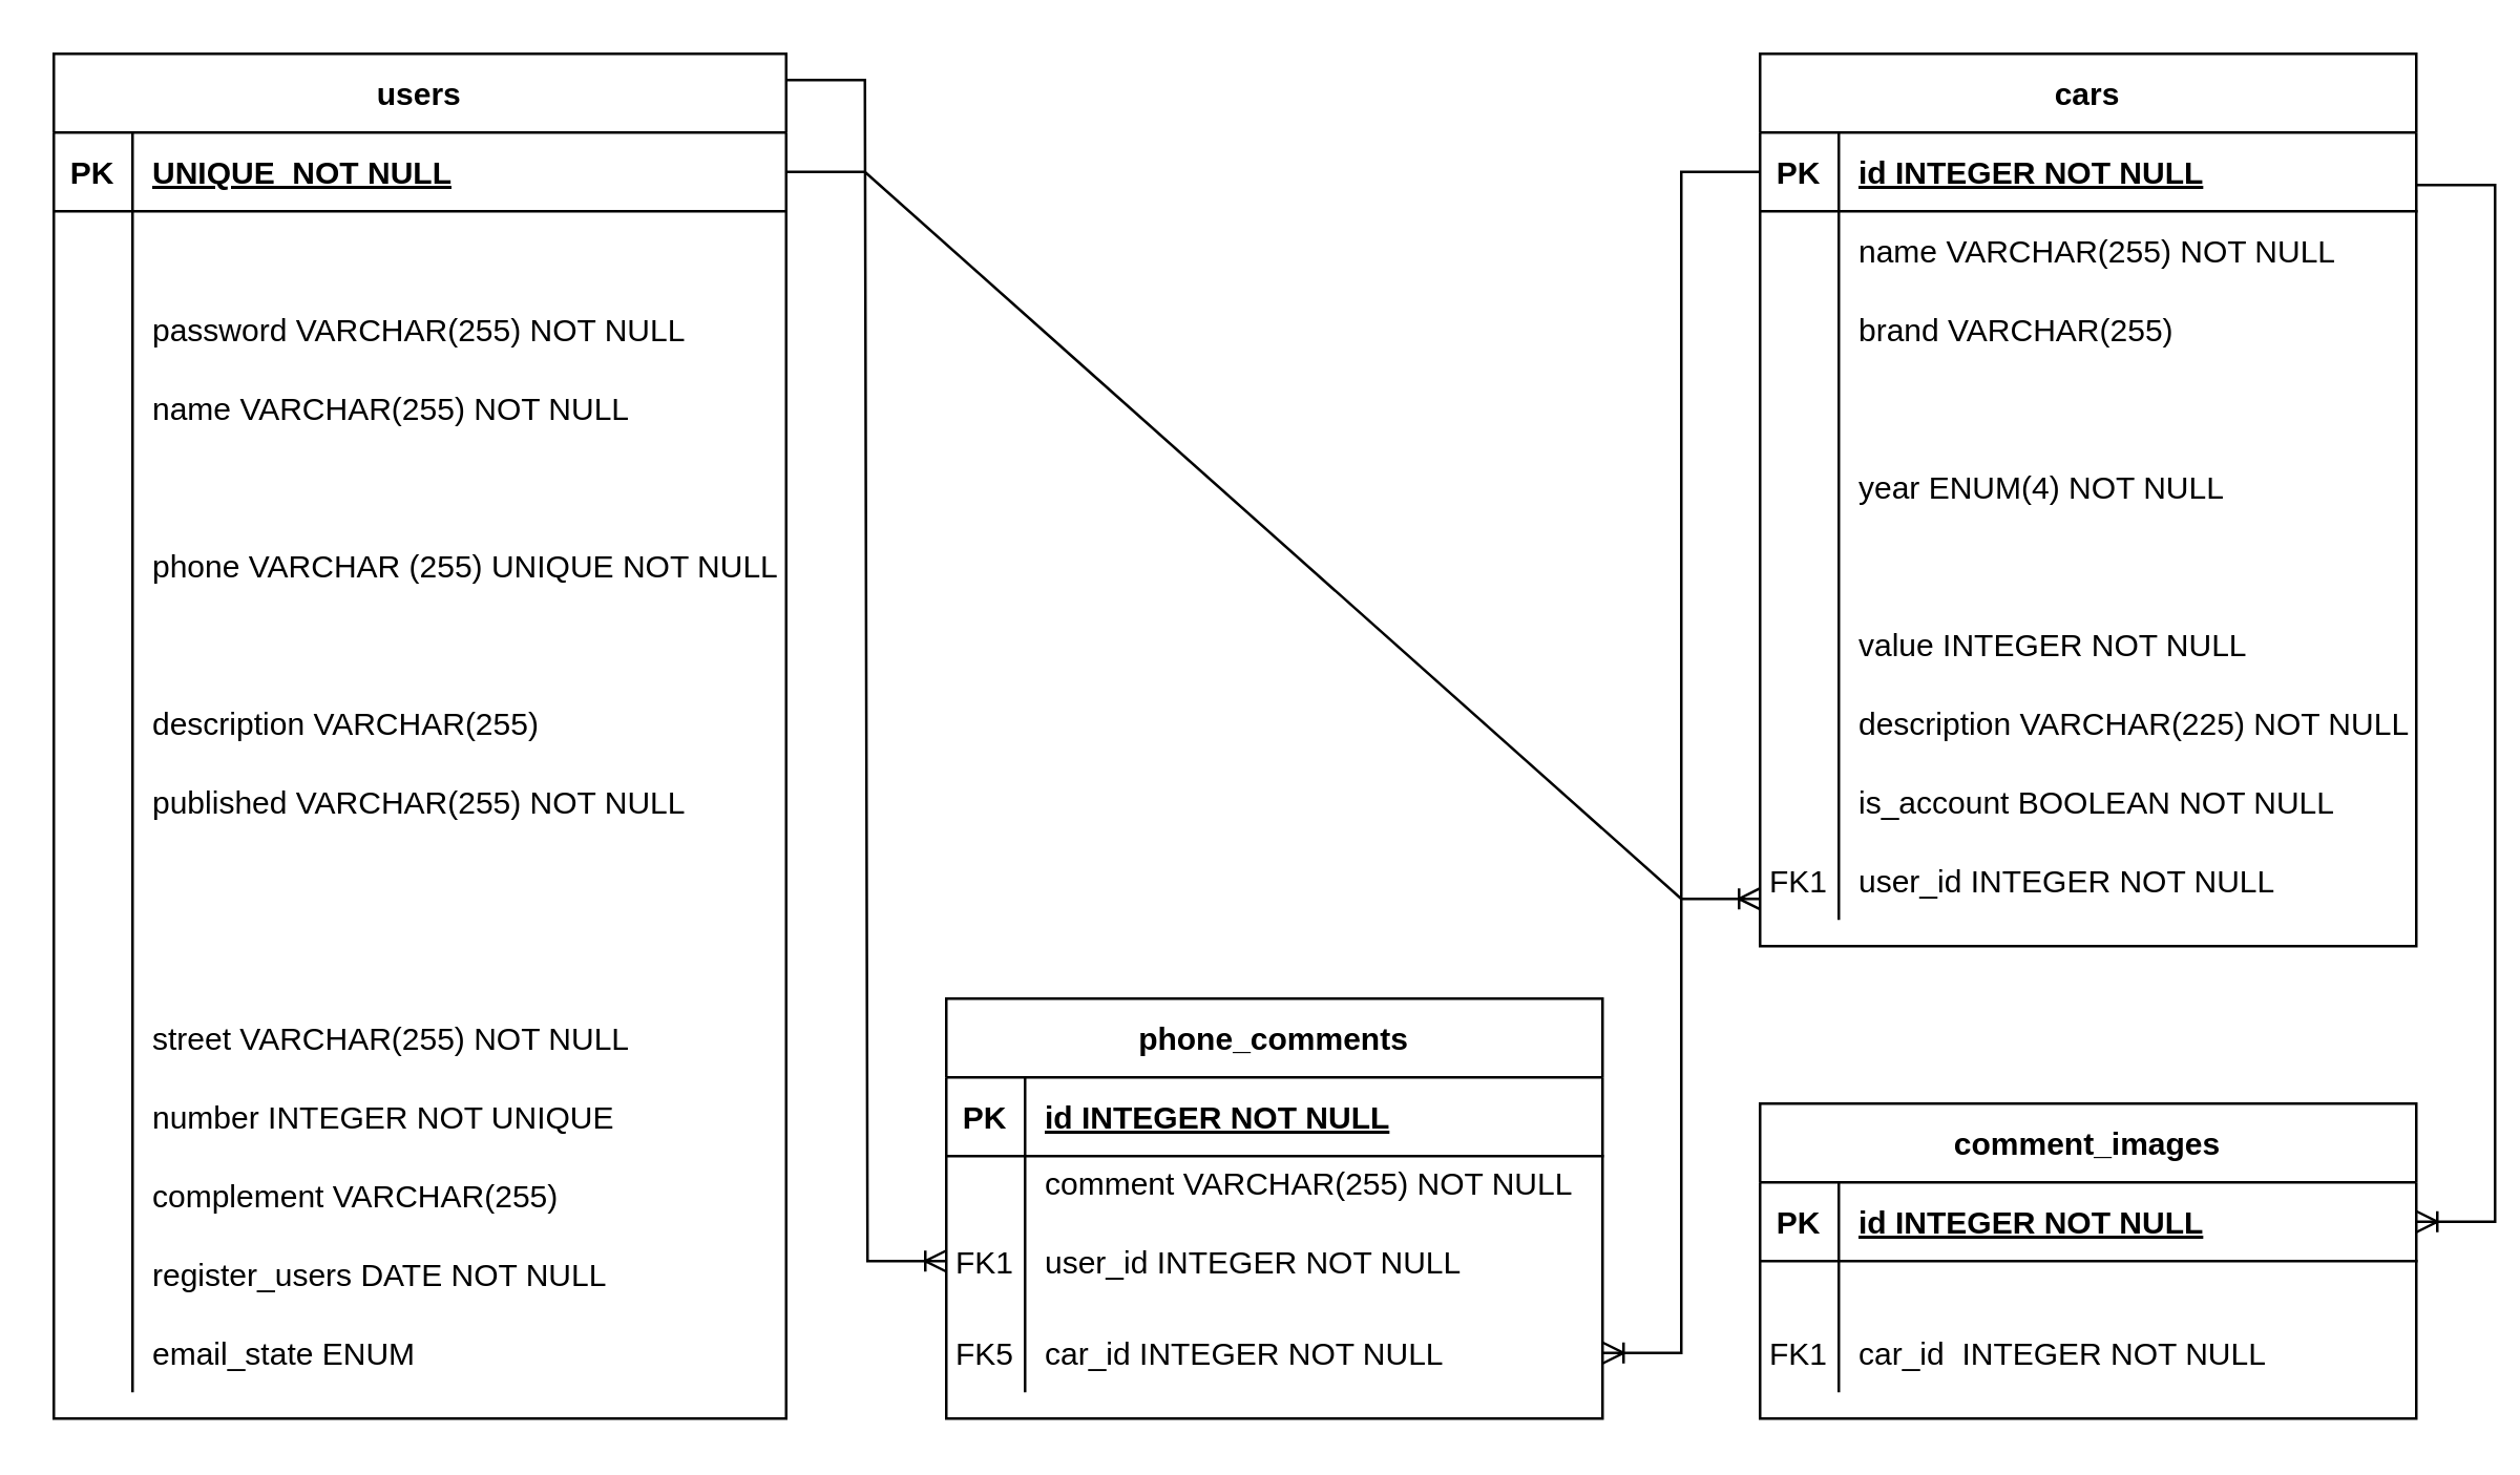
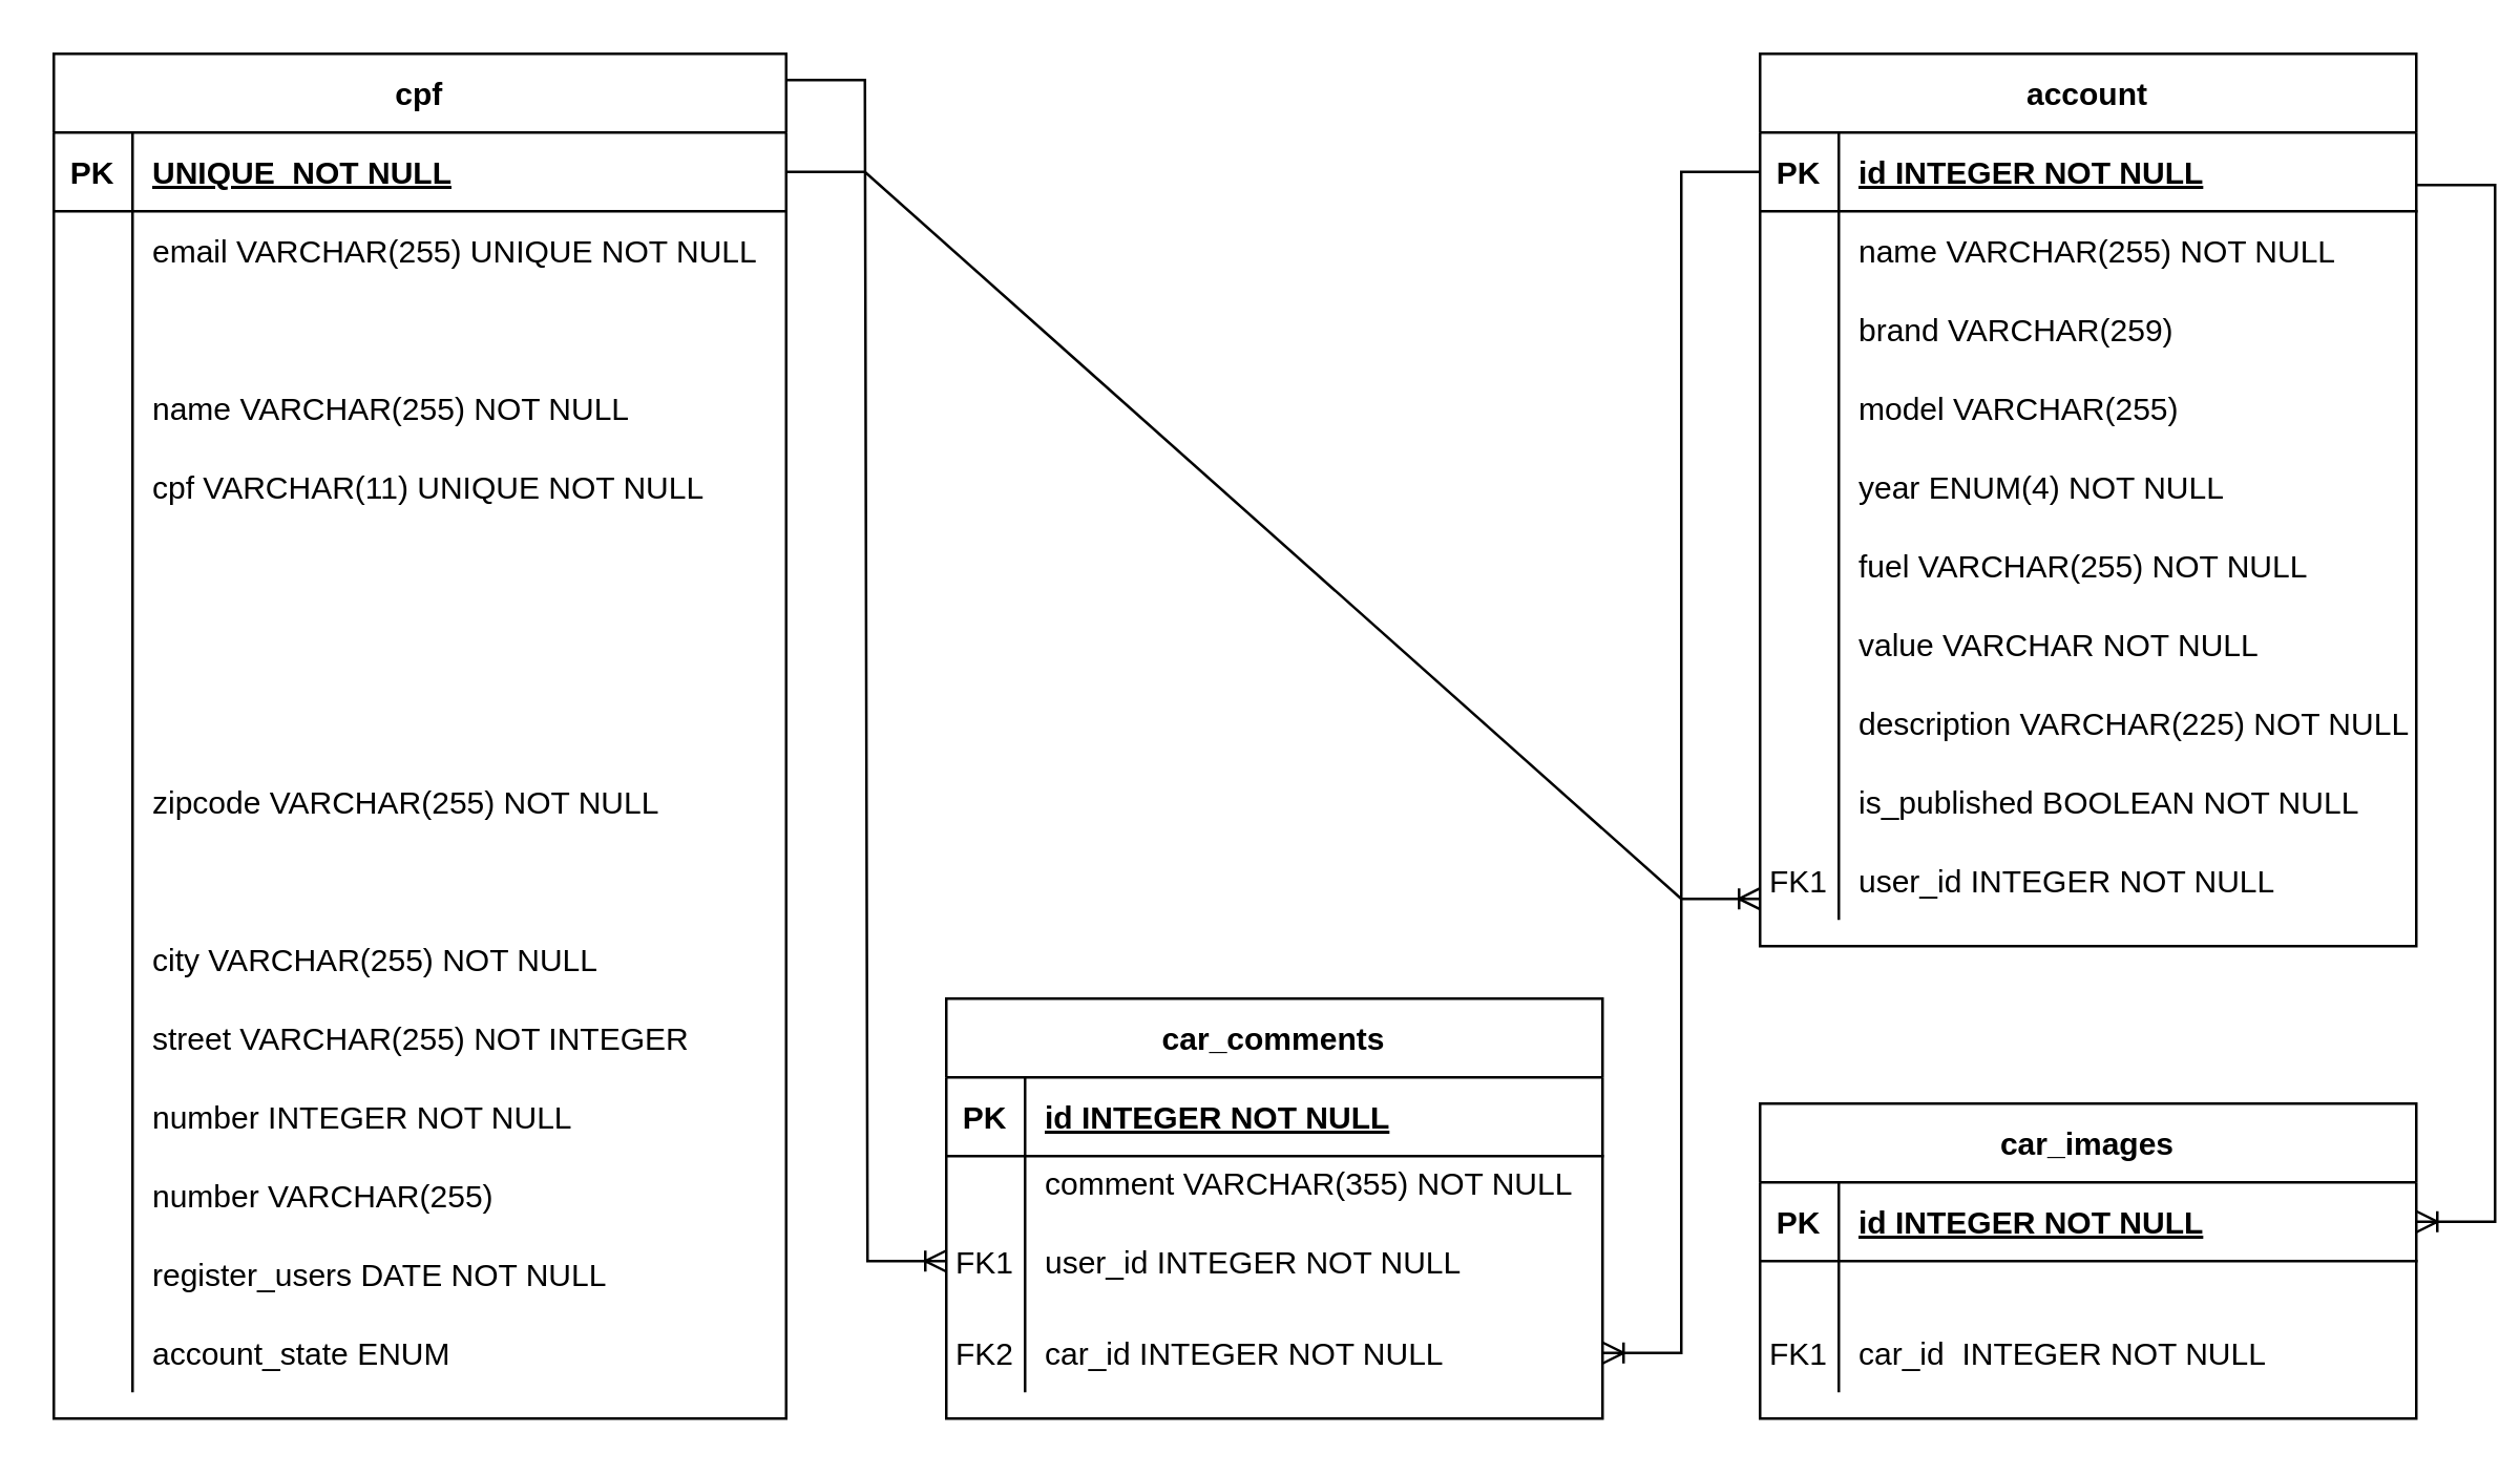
- <mxCell id="2" value="users" style="shape=table;startSize=30;container=1;collapsible=1;childLayout=tableLayout;fixedRows=1;rowLines=0;fontStyle=1;align=center;resizeLast=1;" vertex="1" parent="1"><mxGeometry width="279" height="520" as="geometry" x="20" y="20" /></mxCell>
+ <mxCell id="2" value="cpf" style="shape=table;startSize=30;container=1;collapsible=1;childLayout=tableLayout;fixedRows=1;rowLines=0;fontStyle=1;align=center;resizeLast=1;" vertex="1" parent="1"><mxGeometry width="279" height="520" as="geometry" x="20" y="20" /></mxCell>
- <mxCell id="49" value="cars" style="shape=table;startSize=30;container=1;collapsible=1;childLayout=tableLayout;fixedRows=1;rowLines=0;fontStyle=1;align=center;resizeLast=1;" vertex="1" parent="1"><mxGeometry x="670" width="250" height="340" as="geometry" y="20" /></mxCell>
+ <mxCell id="49" value="account" style="shape=table;startSize=30;container=1;collapsible=1;childLayout=tableLayout;fixedRows=1;rowLines=0;fontStyle=1;align=center;resizeLast=1;" vertex="1" parent="1"><mxGeometry x="670" width="250" height="340" as="geometry" y="20" /></mxCell>
+ <mxCell id="8" value="email VARCHAR(255) UNIQUE NOT NULL" style="shape=partialRectangle;overflow=hidden;connectable=0;fillColor=none;top=0;left=0;bottom=0;right=0;align=left;spacingLeft=6;" vertex="1" parent="6"><mxGeometry x="30" width="249" height="30" as="geometry"><mxRectangle width="249" height="30" as="alternateBounds" /></mxGeometry></mxCell>
- <mxCell id="11" value="password VARCHAR(255) NOT NULL" style="shape=partialRectangle;overflow=hidden;connectable=0;fillColor=none;top=0;left=0;bottom=0;right=0;align=left;spacingLeft=6;" vertex="1" parent="9"><mxGeometry x="30" width="249" height="30" as="geometry"><mxRectangle width="249" height="30" as="alternateBounds" /></mxGeometry></mxCell>
- <mxCell id="58" value="brand VARCHAR(255)" style="shape=partialRectangle;overflow=hidden;connectable=0;fillColor=none;top=0;left=0;bottom=0;right=0;align=left;spacingLeft=6;" vertex="1" parent="56"><mxGeometry x="30" width="220" height="30" as="geometry"><mxRectangle width="220" height="30" as="alternateBounds" /></mxGeometry></mxCell>
+ <mxCell id="58" value="brand VARCHAR(259)" style="shape=partialRectangle;overflow=hidden;connectable=0;fillColor=none;top=0;left=0;bottom=0;right=0;align=left;spacingLeft=6;" vertex="1" parent="56"><mxGeometry x="30" width="220" height="30" as="geometry"><mxRectangle width="220" height="30" as="alternateBounds" /></mxGeometry></mxCell>
+ <mxCell id="61" value="model VARCHAR(255)" style="shape=partialRectangle;overflow=hidden;connectable=0;fillColor=none;top=0;left=0;bottom=0;right=0;align=left;spacingLeft=6;" vertex="1" parent="59"><mxGeometry x="30" width="220" height="30" as="geometry"><mxRectangle width="220" height="30" as="alternateBounds" /></mxGeometry></mxCell>
+ <mxCell id="17" value="cpf VARCHAR(11) UNIQUE NOT NULL" style="shape=partialRectangle;overflow=hidden;connectable=0;fillColor=none;top=0;left=0;bottom=0;right=0;align=left;spacingLeft=6;fontStyle=0" vertex="1" parent="15"><mxGeometry x="30" width="249" height="30" as="geometry"><mxRectangle width="249" height="30" as="alternateBounds" /></mxGeometry></mxCell>
- <mxCell id="20" value="phone VARCHAR (255) UNIQUE NOT NULL" style="shape=partialRectangle;overflow=hidden;connectable=0;fillColor=none;top=0;left=0;bottom=0;right=0;align=left;spacingLeft=6;fontStyle=0" vertex="1" parent="18"><mxGeometry x="30" width="249" height="30" as="geometry"><mxRectangle width="249" height="30" as="alternateBounds" /></mxGeometry></mxCell>
+ <mxCell id="67" value="fuel VARCHAR(255) NOT NULL" style="shape=partialRectangle;overflow=hidden;connectable=0;fillColor=none;top=0;left=0;bottom=0;right=0;align=left;spacingLeft=6;" vertex="1" parent="65"><mxGeometry x="30" width="220" height="30" as="geometry"><mxRectangle width="220" height="30" as="alternateBounds" /></mxGeometry></mxCell>
- <mxCell id="70" value="value INTEGER NOT NULL" style="shape=partialRectangle;overflow=hidden;connectable=0;fillColor=none;top=0;left=0;bottom=0;right=0;align=left;spacingLeft=6;" vertex="1" parent="68"><mxGeometry x="30" width="220" height="30" as="geometry"><mxRectangle width="220" height="30" as="alternateBounds" /></mxGeometry></mxCell>
+ <mxCell id="70" value="value VARCHAR NOT NULL" style="shape=partialRectangle;overflow=hidden;connectable=0;fillColor=none;top=0;left=0;bottom=0;right=0;align=left;spacingLeft=6;" vertex="1" parent="68"><mxGeometry x="30" width="220" height="30" as="geometry"><mxRectangle width="220" height="30" as="alternateBounds" /></mxGeometry></mxCell>
- <mxCell id="25" value="description VARCHAR(255) " style="shape=partialRectangle;overflow=hidden;connectable=0;fillColor=none;top=0;left=0;bottom=0;right=0;align=left;spacingLeft=6;fontStyle=0" vertex="1" parent="23"><mxGeometry x="30" width="249" height="30" as="geometry"><mxRectangle width="249" height="30" as="alternateBounds" /></mxGeometry></mxCell>
- <mxCell id="28" value="published VARCHAR(255) NOT NULL" style="shape=partialRectangle;overflow=hidden;connectable=0;fillColor=none;top=0;left=0;bottom=0;right=0;align=left;spacingLeft=6;fontStyle=0" vertex="1" parent="26"><mxGeometry x="30" width="249" height="30" as="geometry"><mxRectangle width="249" height="30" as="alternateBounds" /></mxGeometry></mxCell>
+ <mxCell id="28" value="zipcode VARCHAR(255) NOT NULL" style="shape=partialRectangle;overflow=hidden;connectable=0;fillColor=none;top=0;left=0;bottom=0;right=0;align=left;spacingLeft=6;fontStyle=0" vertex="1" parent="26"><mxGeometry x="30" width="249" height="30" as="geometry"><mxRectangle width="249" height="30" as="alternateBounds" /></mxGeometry></mxCell>
- <mxCell id="76" value="is_account BOOLEAN NOT NULL" style="shape=partialRectangle;overflow=hidden;connectable=0;fillColor=none;top=0;left=0;bottom=0;right=0;align=left;spacingLeft=6;" vertex="1" parent="74"><mxGeometry x="30" width="220" height="30" as="geometry"><mxRectangle width="220" height="30" as="alternateBounds" /></mxGeometry></mxCell>
+ <mxCell id="76" value="is_published BOOLEAN NOT NULL" style="shape=partialRectangle;overflow=hidden;connectable=0;fillColor=none;top=0;left=0;bottom=0;right=0;align=left;spacingLeft=6;" vertex="1" parent="74"><mxGeometry x="30" width="220" height="30" as="geometry"><mxRectangle width="220" height="30" as="alternateBounds" /></mxGeometry></mxCell>
+ <mxCell id="33" value="city VARCHAR(255) NOT NULL" style="shape=partialRectangle;overflow=hidden;connectable=0;fillColor=none;top=0;left=0;bottom=0;right=0;align=left;spacingLeft=6;fontStyle=0" vertex="1" parent="31"><mxGeometry x="30" width="249" height="30" as="geometry"><mxRectangle width="249" height="30" as="alternateBounds" /></mxGeometry></mxCell>
- <mxCell id="36" value="street VARCHAR(255) NOT NULL" style="shape=partialRectangle;overflow=hidden;connectable=0;fillColor=none;top=0;left=0;bottom=0;right=0;align=left;spacingLeft=6;fontStyle=0" vertex="1" parent="34"><mxGeometry x="30" width="249" height="30" as="geometry"><mxRectangle width="249" height="30" as="alternateBounds" /></mxGeometry></mxCell>
+ <mxCell id="36" value="street VARCHAR(255) NOT INTEGER" style="shape=partialRectangle;overflow=hidden;connectable=0;fillColor=none;top=0;left=0;bottom=0;right=0;align=left;spacingLeft=6;fontStyle=0" vertex="1" parent="34"><mxGeometry x="30" width="249" height="30" as="geometry"><mxRectangle width="249" height="30" as="alternateBounds" /></mxGeometry></mxCell>
- <mxCell id="90" value="phone_comments" style="shape=table;startSize=30;container=1;collapsible=1;childLayout=tableLayout;fixedRows=1;rowLines=0;fontStyle=1;align=center;resizeLast=1;" vertex="1" parent="1"><mxGeometry x="360" y="380" width="250" height="160" as="geometry" /></mxCell>
+ <mxCell id="90" value="car_comments" style="shape=table;startSize=30;container=1;collapsible=1;childLayout=tableLayout;fixedRows=1;rowLines=0;fontStyle=1;align=center;resizeLast=1;" vertex="1" parent="1"><mxGeometry x="360" y="380" width="250" height="160" as="geometry" /></mxCell>
- <mxCell id="39" value="number INTEGER NOT UNIQUE" style="shape=partialRectangle;overflow=hidden;connectable=0;fillColor=none;top=0;left=0;bottom=0;right=0;align=left;spacingLeft=6;fontStyle=0" vertex="1" parent="37"><mxGeometry x="30" width="249" height="30" as="geometry"><mxRectangle width="249" height="30" as="alternateBounds" /></mxGeometry></mxCell>
+ <mxCell id="39" value="number INTEGER NOT NULL" style="shape=partialRectangle;overflow=hidden;connectable=0;fillColor=none;top=0;left=0;bottom=0;right=0;align=left;spacingLeft=6;fontStyle=0" vertex="1" parent="37"><mxGeometry x="30" width="249" height="30" as="geometry"><mxRectangle width="249" height="30" as="alternateBounds" /></mxGeometry></mxCell>
- <mxCell id="81" value="comment_images" style="shape=table;startSize=30;container=1;collapsible=1;childLayout=tableLayout;fixedRows=1;rowLines=0;fontStyle=1;align=center;resizeLast=1;" vertex="1" parent="1"><mxGeometry x="670" y="420" width="250" height="120" as="geometry" /></mxCell>
+ <mxCell id="81" value="car_images" style="shape=table;startSize=30;container=1;collapsible=1;childLayout=tableLayout;fixedRows=1;rowLines=0;fontStyle=1;align=center;resizeLast=1;" vertex="1" parent="1"><mxGeometry x="670" y="420" width="250" height="120" as="geometry" /></mxCell>
- <mxCell id="96" value="comment VARCHAR(255) NOT NULL" style="shape=partialRectangle;overflow=hidden;connectable=0;fillColor=none;top=0;left=0;bottom=0;right=0;align=left;spacingLeft=6;" vertex="1" parent="94"><mxGeometry x="30" width="220" height="20" as="geometry"><mxRectangle width="220" height="20" as="alternateBounds" /></mxGeometry></mxCell>
+ <mxCell id="96" value="comment VARCHAR(355) NOT NULL" style="shape=partialRectangle;overflow=hidden;connectable=0;fillColor=none;top=0;left=0;bottom=0;right=0;align=left;spacingLeft=6;" vertex="1" parent="94"><mxGeometry x="30" width="220" height="20" as="geometry"><mxRectangle width="220" height="20" as="alternateBounds" /></mxGeometry></mxCell>
- <mxCell id="42" value="complement VARCHAR(255)" style="shape=partialRectangle;overflow=hidden;connectable=0;fillColor=none;top=0;left=0;bottom=0;right=0;align=left;spacingLeft=6;fontStyle=0" vertex="1" parent="40"><mxGeometry x="30" width="249" height="30" as="geometry"><mxRectangle width="249" height="30" as="alternateBounds" /></mxGeometry></mxCell>
+ <mxCell id="42" value="number VARCHAR(255)" style="shape=partialRectangle;overflow=hidden;connectable=0;fillColor=none;top=0;left=0;bottom=0;right=0;align=left;spacingLeft=6;fontStyle=0" vertex="1" parent="40"><mxGeometry x="30" width="249" height="30" as="geometry"><mxRectangle width="249" height="30" as="alternateBounds" /></mxGeometry></mxCell>
- <mxCell id="48" value="email_state ENUM" style="shape=partialRectangle;overflow=hidden;connectable=0;fillColor=none;top=0;left=0;bottom=0;right=0;align=left;spacingLeft=6;fontStyle=0" vertex="1" parent="46"><mxGeometry x="30" width="249" height="30" as="geometry"><mxRectangle width="249" height="30" as="alternateBounds" /></mxGeometry></mxCell>
+ <mxCell id="48" value="account_state ENUM" style="shape=partialRectangle;overflow=hidden;connectable=0;fillColor=none;top=0;left=0;bottom=0;right=0;align=left;spacingLeft=6;fontStyle=0" vertex="1" parent="46"><mxGeometry x="30" width="249" height="30" as="geometry"><mxRectangle width="249" height="30" as="alternateBounds" /></mxGeometry></mxCell>
- <mxCell id="101" value="FK5" style="shape=partialRectangle;overflow=hidden;connectable=0;fillColor=none;top=0;left=0;bottom=0;right=0;" vertex="1" parent="100"><mxGeometry width="30" height="30" as="geometry"><mxRectangle width="30" height="30" as="alternateBounds" /></mxGeometry></mxCell>
+ <mxCell id="101" value="FK2" style="shape=partialRectangle;overflow=hidden;connectable=0;fillColor=none;top=0;left=0;bottom=0;right=0;" vertex="1" parent="100"><mxGeometry width="30" height="30" as="geometry"><mxRectangle width="30" height="30" as="alternateBounds" /></mxGeometry></mxCell>
